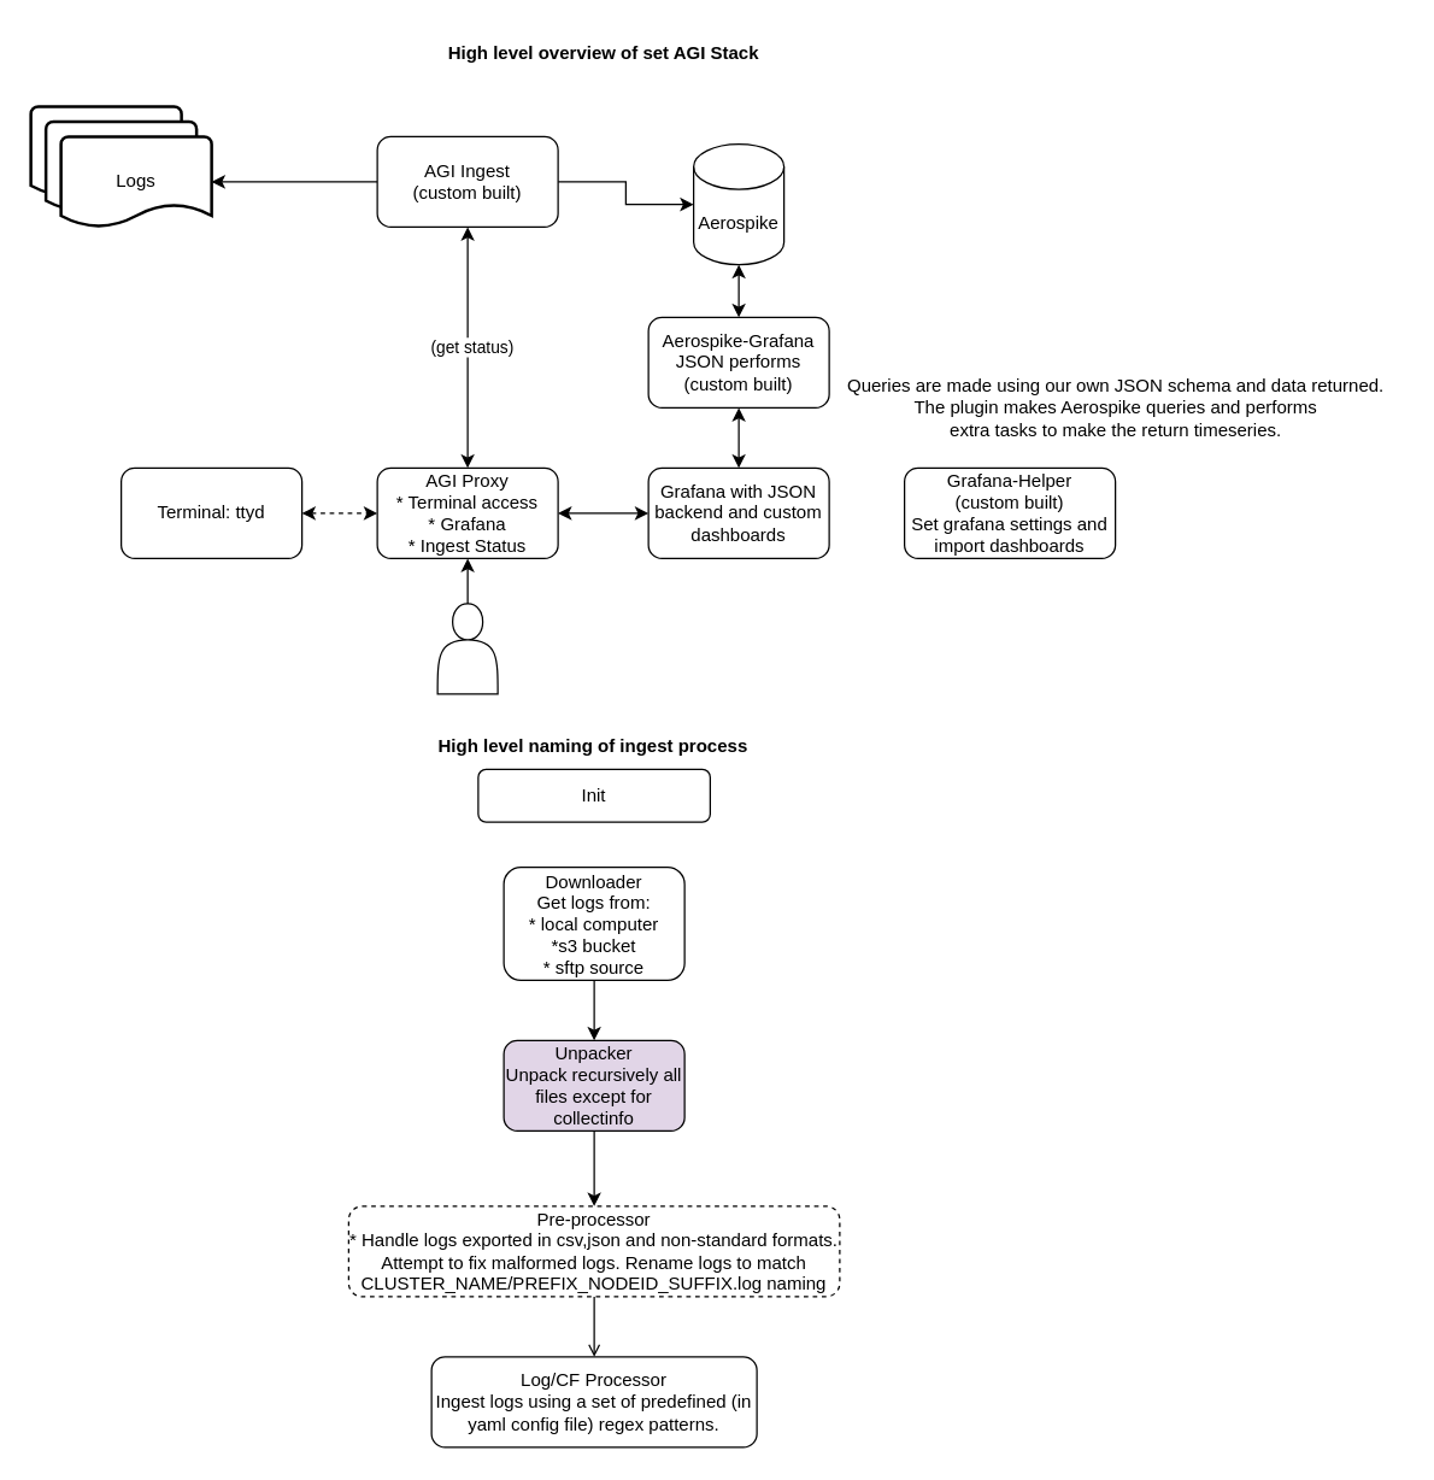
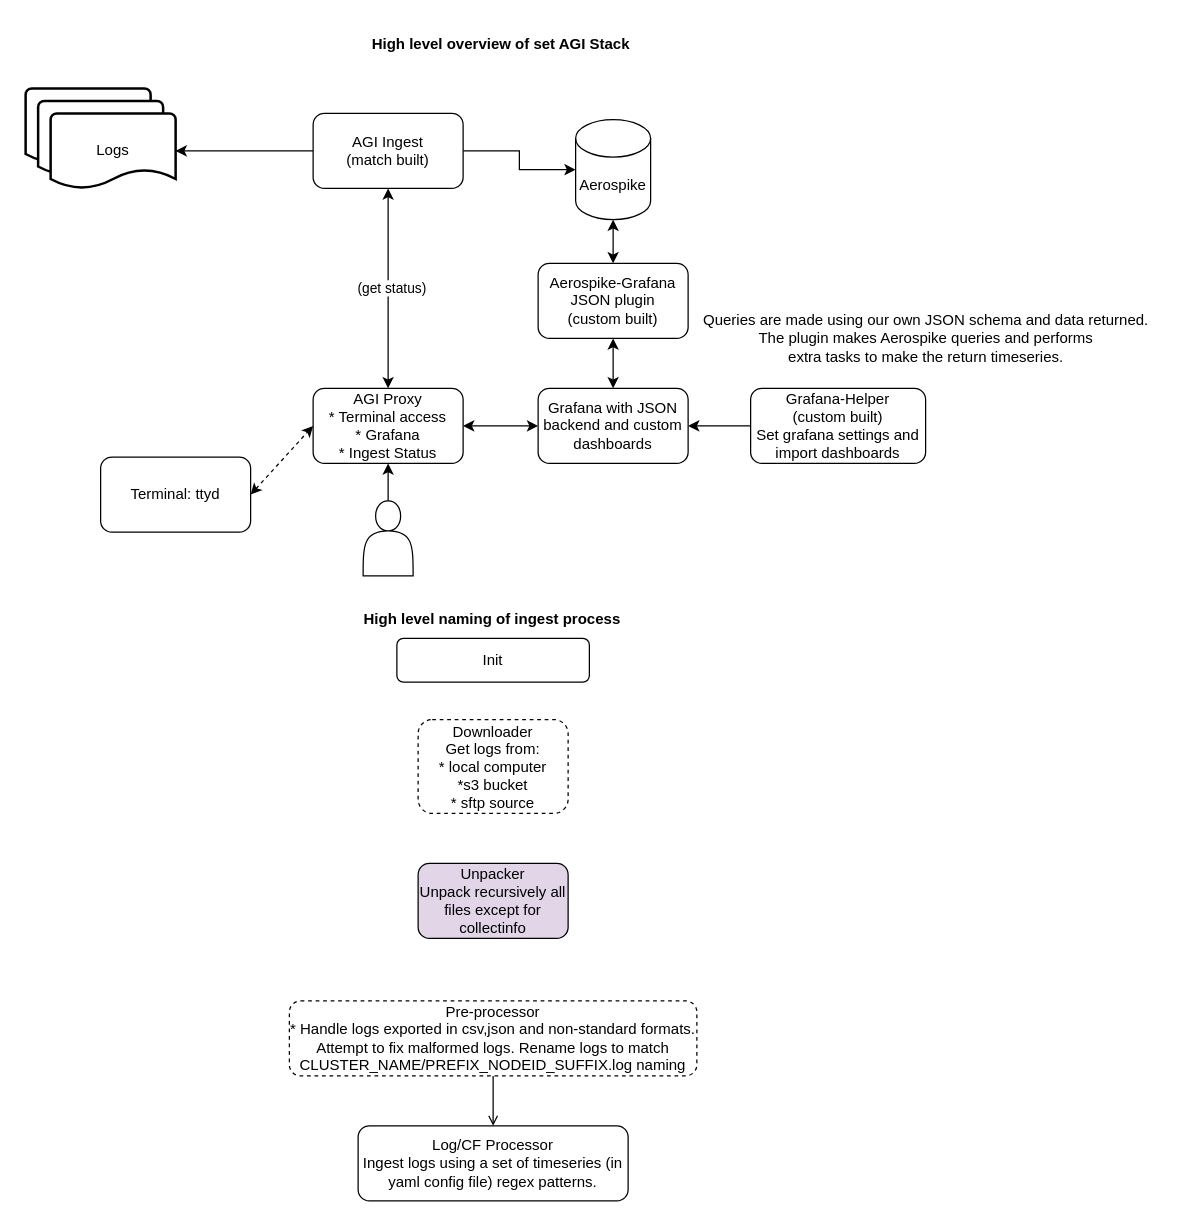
- <mxCell id="7" value="AGI Ingest&lt;div&gt;(custom built)&lt;/div&gt;" style="rounded=1;whiteSpace=wrap;html=1;" vertex="1" parent="1"><mxGeometry x="250" y="90" width="120" height="60" as="geometry" /></mxCell>
+ <mxCell id="7" value="AGI Ingest&lt;div&gt;(match built)&lt;/div&gt;" style="rounded=1;whiteSpace=wrap;html=1;" vertex="1" parent="1"><mxGeometry x="250" y="90" width="120" height="60" as="geometry" /></mxCell>
- <mxCell id="13" value="Aerospike-Grafana JSON&amp;nbsp;&lt;span style=&quot;background-color: initial;&quot;&gt;performs&lt;/span&gt;&lt;div&gt;&lt;span style=&quot;background-color: initial;&quot;&gt;(custom built)&lt;/span&gt;&lt;/div&gt;" style="rounded=1;whiteSpace=wrap;html=1;" vertex="1" parent="1"><mxGeometry x="430" y="210" width="120" height="60" as="geometry" /></mxCell>
+ <mxCell id="13" value="Aerospike-Grafana JSON&amp;nbsp;&lt;span style=&quot;background-color: initial;&quot;&gt;plugin&lt;/span&gt;&lt;div&gt;&lt;span style=&quot;background-color: initial;&quot;&gt;(custom built)&lt;/span&gt;&lt;/div&gt;" style="rounded=1;whiteSpace=wrap;html=1;" vertex="1" parent="1"><mxGeometry x="430" y="210" width="120" height="60" as="geometry" /></mxCell>
- <mxCell id="16" value="Terminal: ttyd" style="rounded=1;whiteSpace=wrap;html=1;" vertex="1" parent="1"><mxGeometry x="80" y="310" width="120" height="60" as="geometry" /></mxCell>
+ <mxCell id="16" value="Terminal: ttyd" style="rounded=1;whiteSpace=wrap;html=1;" vertex="1" parent="1"><mxGeometry x="80" y="365" width="120" height="60" as="geometry" /></mxCell>
+ <mxCell id="23" value="" style="edgeStyle=orthogonalEdgeStyle;rounded=0;orthogonalLoop=1;jettySize=auto;html=1;" edge="1" parent="1" source="24" target="12"><mxGeometry relative="1" as="geometry" /></mxCell>
- <mxCell id="27" value="Downloader&lt;div&gt;Get logs from:&lt;/div&gt;&lt;div&gt;* local computer&lt;/div&gt;&lt;div&gt;*s3 bucket&lt;/div&gt;&lt;div&gt;* sftp source&lt;/div&gt;" style="whiteSpace=wrap;html=1;rounded=1;" vertex="1" parent="1"><mxGeometry x="334" y="575" width="120" height="75" as="geometry" /></mxCell>
+ <mxCell id="27" value="Downloader&lt;div&gt;Get logs from:&lt;/div&gt;&lt;div&gt;* local computer&lt;/div&gt;&lt;div&gt;*s3 bucket&lt;/div&gt;&lt;div&gt;* sftp source&lt;/div&gt;" style="whiteSpace=wrap;html=1;rounded=1;dashed=1;" vertex="1" parent="1"><mxGeometry x="334" y="575" width="120" height="75" as="geometry" /></mxCell>
- <mxCell id="26" value="" style="edgeStyle=orthogonalEdgeStyle;rounded=0;orthogonalLoop=1;jettySize=auto;html=1;" edge="1" parent="1" source="27" target="29"><mxGeometry relative="1" as="geometry" /></mxCell>
- <mxCell id="28" value="" style="edgeStyle=orthogonalEdgeStyle;rounded=0;orthogonalLoop=1;jettySize=auto;html=1;" edge="1" parent="1" source="29" target="31"><mxGeometry relative="1" as="geometry" /></mxCell>
- <mxCell id="33" value="Log/CF Processor&lt;div&gt;Ingest logs using a set of predefined (in yaml config file) regex patterns.&lt;/div&gt;" style="whiteSpace=wrap;html=1;rounded=1;" vertex="1" parent="1"><mxGeometry x="286" y="900" width="216" height="60" as="geometry" /></mxCell>
+ <mxCell id="33" value="Log/CF Processor&lt;div&gt;Ingest logs using a set of timeseries (in yaml config file) regex patterns.&lt;/div&gt;" style="whiteSpace=wrap;html=1;rounded=1;" vertex="1" parent="1"><mxGeometry x="286" y="900" width="216" height="60" as="geometry" /></mxCell>
